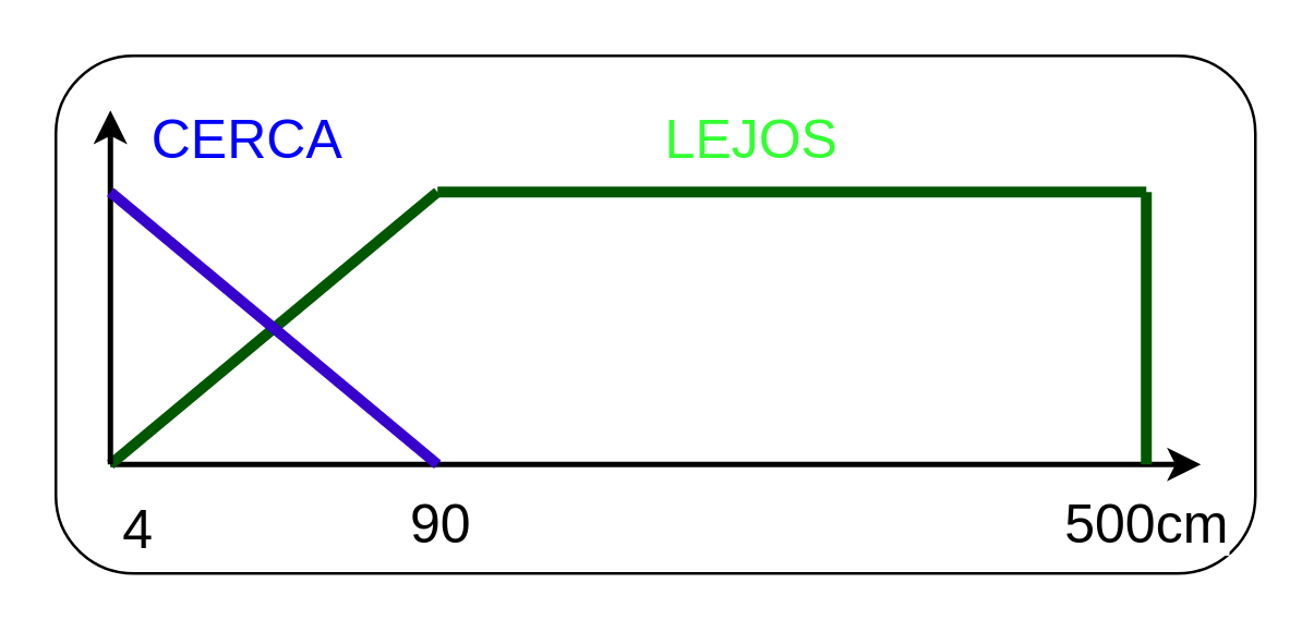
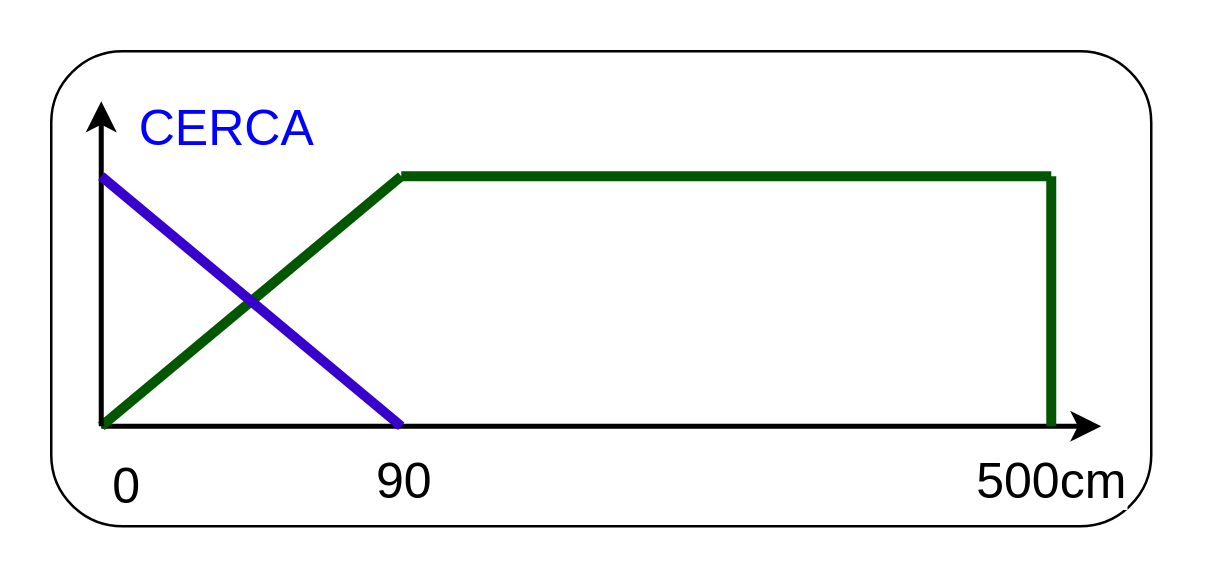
- <mxCell id="11" value="LEJOS" style="text;html=1;align=center;verticalAlign=middle;resizable=0;points=[];autosize=1;strokeColor=none;fillColor=none;fontColor=#33FF33;fontSize=20;" parent="1" vertex="1"><mxGeometry x="235" y="35" width="80" height="30" as="geometry" /></mxCell>
- <mxCell id="13" value="4" style="edgeLabel;html=1;align=center;verticalAlign=middle;resizable=0;points=[];fontColor=#000000;fontSize=20;" vertex="1" connectable="0" parent="1"><mxGeometry x="180" y="200" as="geometry"><mxPoint x="-131" y="-8" as="offset" /></mxGeometry></mxCell>
+ <mxCell id="13" value="0" style="edgeLabel;html=1;align=center;verticalAlign=middle;resizable=0;points=[];fontColor=#000000;fontSize=20;" vertex="1" connectable="0" parent="1"><mxGeometry x="180" y="200" as="geometry"><mxPoint x="-131" y="-8" as="offset" /></mxGeometry></mxCell>
